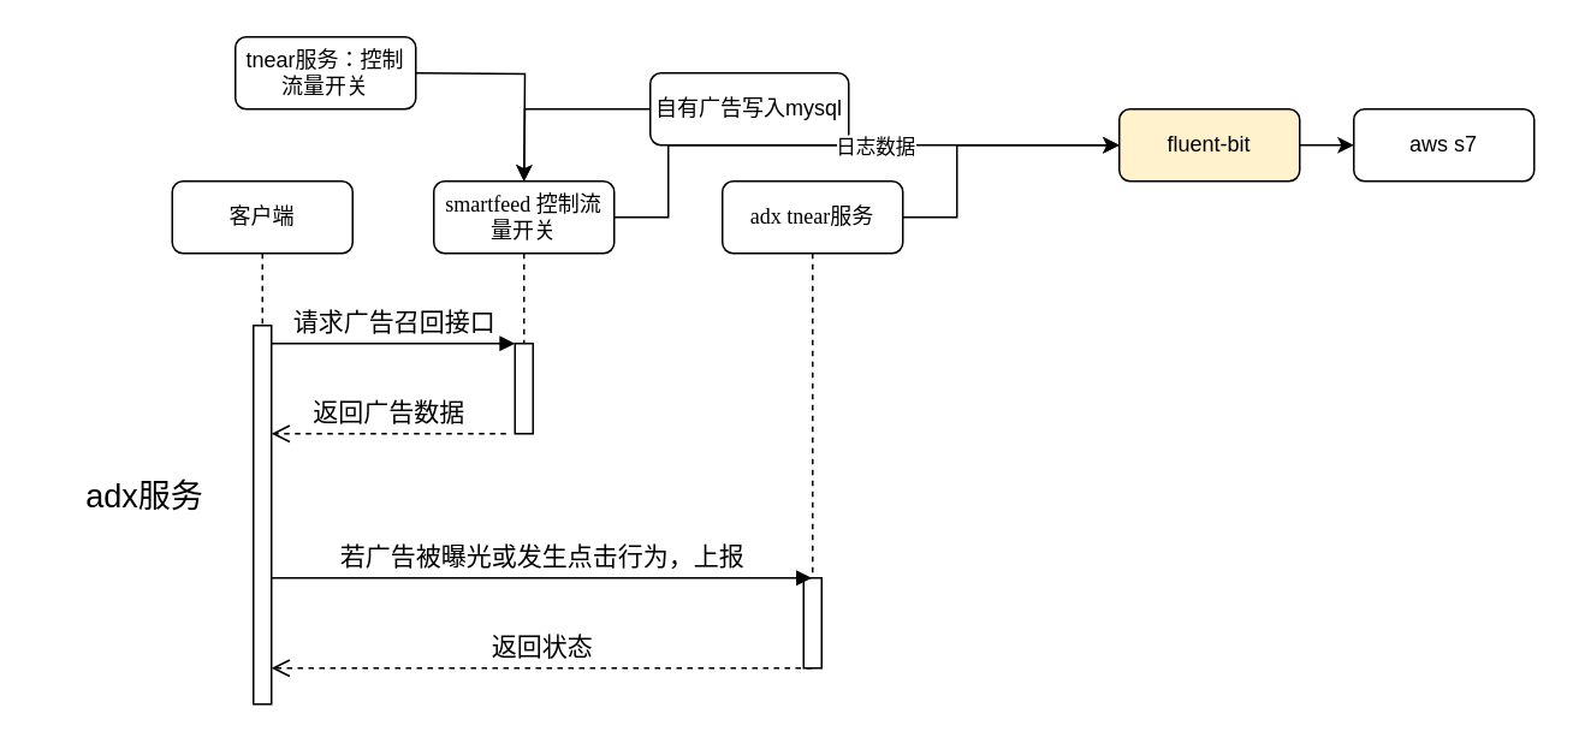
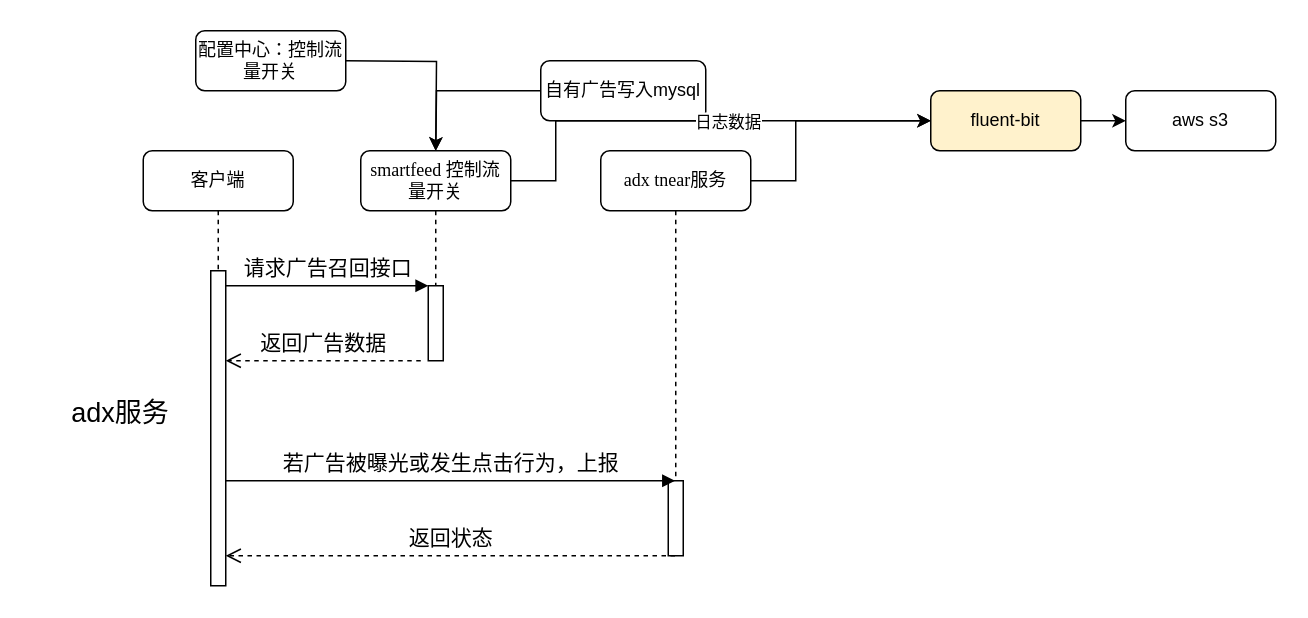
- <mxCell id="14" value="tnear服务：控制流量开关" style="rounded=1;whiteSpace=wrap;html=1;" vertex="1" parent="1"><mxGeometry x="130" width="100" height="40" as="geometry" y="20" /></mxCell>
+ <mxCell id="14" value="配置中心：控制流量开关" style="rounded=1;whiteSpace=wrap;html=1;" vertex="1" parent="1"><mxGeometry x="130" width="100" height="40" as="geometry" y="20" /></mxCell>
- <mxCell id="22" value="aws s7" style="rounded=1;whiteSpace=wrap;html=1;" vertex="1" parent="1"><mxGeometry x="750" y="60" width="100" height="40" as="geometry" /></mxCell>
+ <mxCell id="22" value="aws s3" style="rounded=1;whiteSpace=wrap;html=1;" vertex="1" parent="1"><mxGeometry x="750" y="60" width="100" height="40" as="geometry" /></mxCell>
